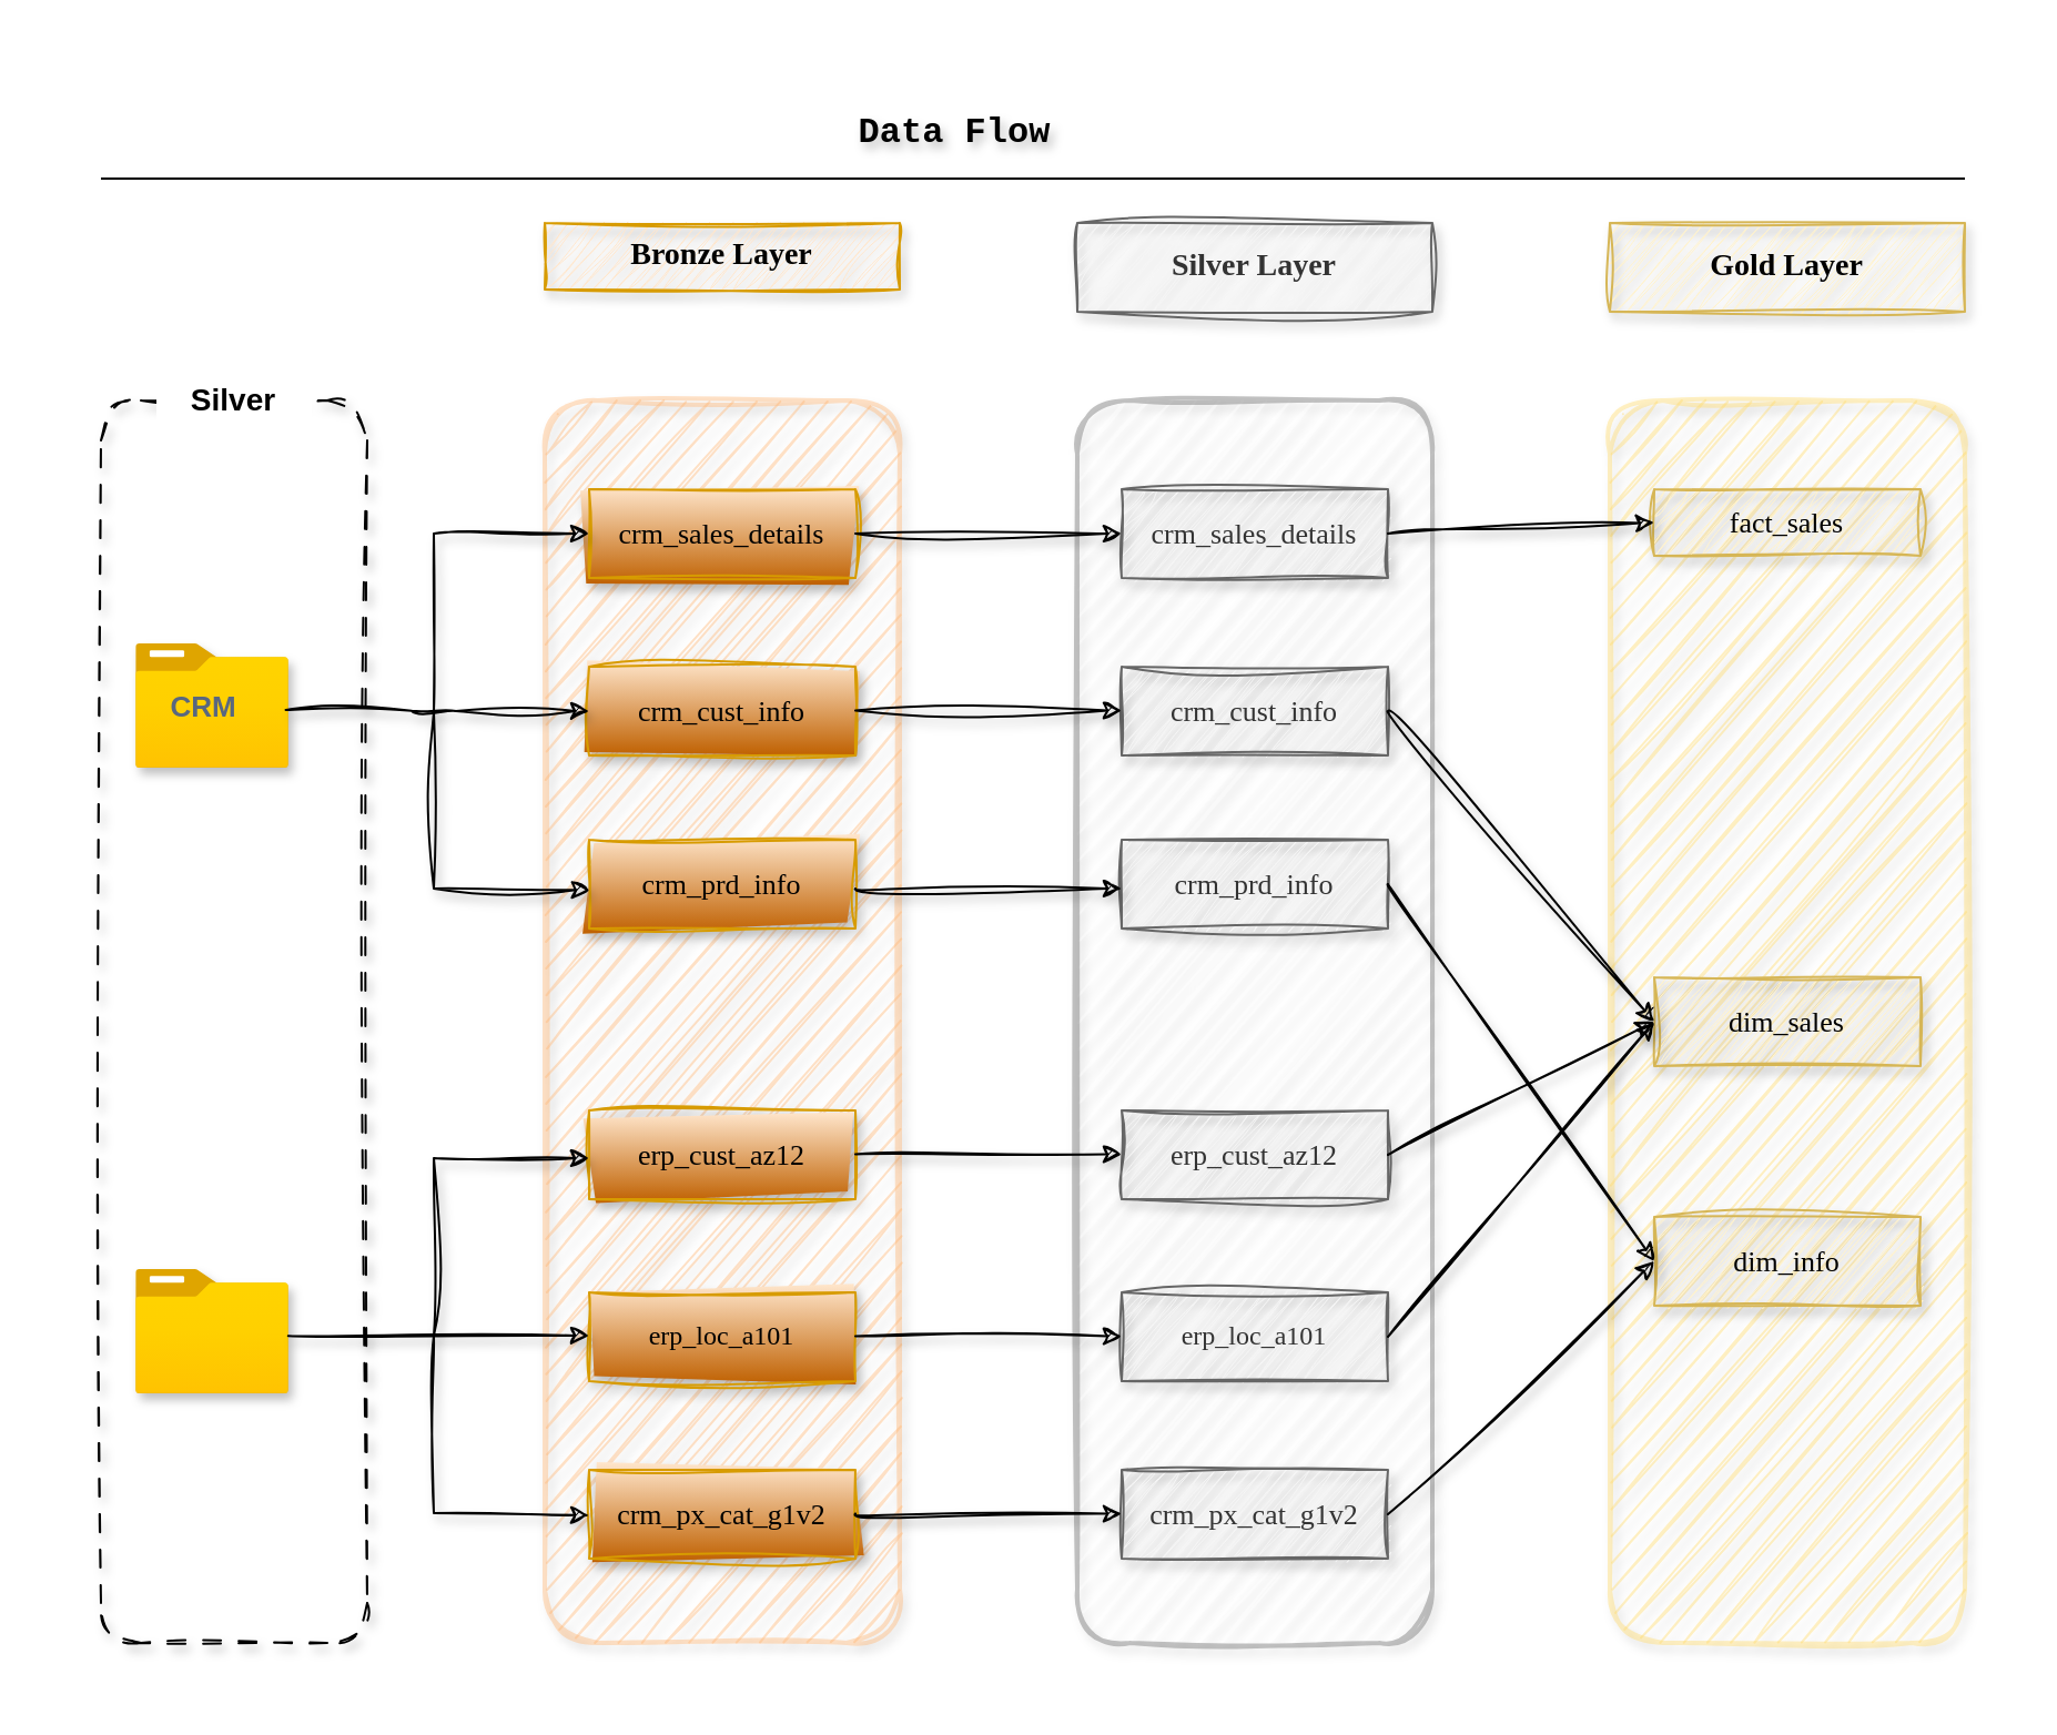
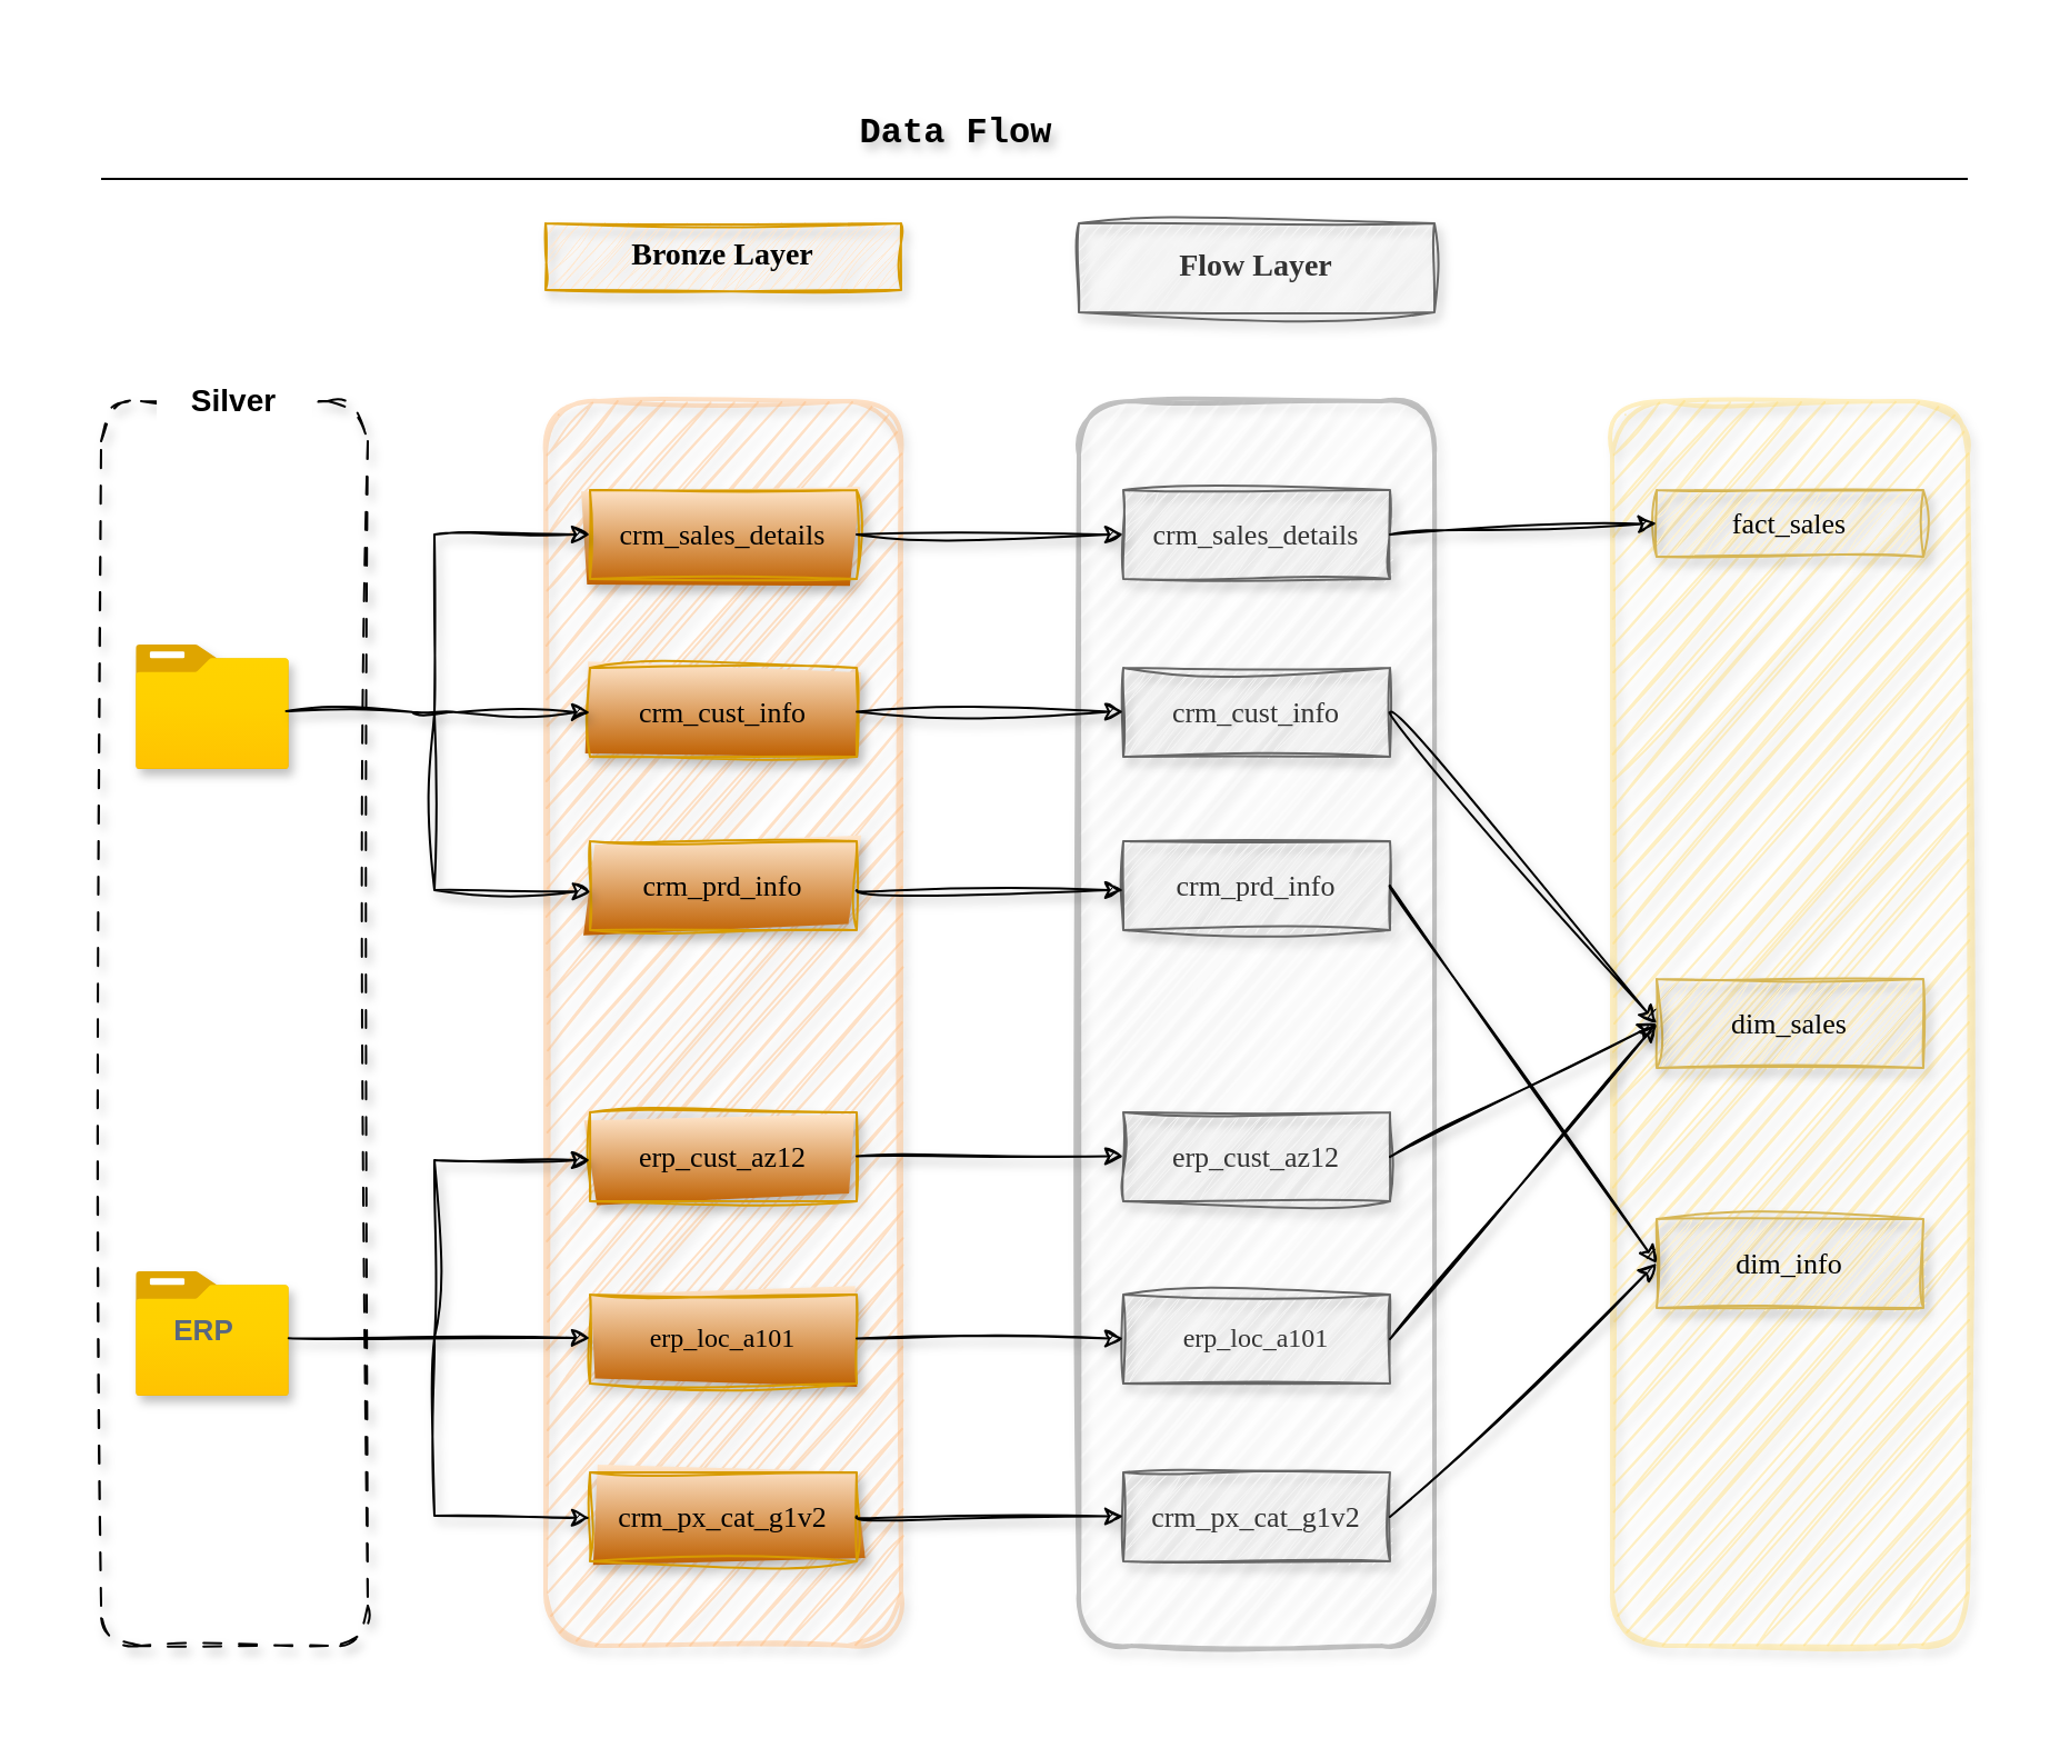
- <mxCell id="9" value="&lt;b&gt;&lt;font style=&quot;font-size: 14px;&quot;&gt;Silver Layer&lt;/font&gt;&lt;/b&gt;" style="rounded=0;whiteSpace=wrap;html=1;glass=0;strokeColor=#666666;fillColor=#f5f5f5;fontColor=#333333;shadow=1;sketch=1;curveFitting=1;jiggle=2;fontFamily=Comic Sans MS;" vertex="1" parent="1"><mxGeometry x="485" y="100" width="160" height="40" as="geometry" /></mxCell>
+ <mxCell id="9" value="&lt;b&gt;&lt;font style=&quot;font-size: 14px;&quot;&gt;Flow Layer&lt;/font&gt;&lt;/b&gt;" style="rounded=0;whiteSpace=wrap;html=1;glass=0;strokeColor=#666666;fillColor=#f5f5f5;fontColor=#333333;shadow=1;sketch=1;curveFitting=1;jiggle=2;fontFamily=Comic Sans MS;" vertex="1" parent="1"><mxGeometry x="485" y="100" width="160" height="40" as="geometry" /></mxCell>
- <mxCell id="10" value="&lt;font style=&quot;font-size: 14px;&quot;&gt;&lt;b&gt;Gold Layer&lt;/b&gt;&lt;/font&gt;" style="rounded=0;whiteSpace=wrap;html=1;glass=0;strokeColor=#d6b656;fillColor=#fff2cc;shadow=1;sketch=1;curveFitting=1;jiggle=2;fontFamily=Comic Sans MS;" vertex="1" parent="1"><mxGeometry x="725" y="100" width="160" height="40" as="geometry" /></mxCell>
- <mxCell id="15" value="&lt;font style=&quot;font-size: 13px;&quot;&gt;CRM&lt;/font&gt;" style="dashed=0;html=1;fillColor=none;strokeColor=none;align=center;rounded=1;arcSize=10;fontColor=#596780;fontStyle=1;fontSize=11;shadow=0" vertex="1" parent="1"><mxGeometry x="61" y="308" width="60" height="20" as="geometry" /></mxCell>
+ <mxCell id="16" value="&lt;font style=&quot;font-size: 13px;&quot;&gt;ERP&lt;/font&gt;" style="dashed=0;html=1;fillColor=none;strokeColor=none;align=center;rounded=1;arcSize=10;fontColor=#596780;fontStyle=1;fontSize=11;shadow=0" vertex="1" parent="1"><mxGeometry x="61" y="588" width="60" height="20" as="geometry" /></mxCell>
